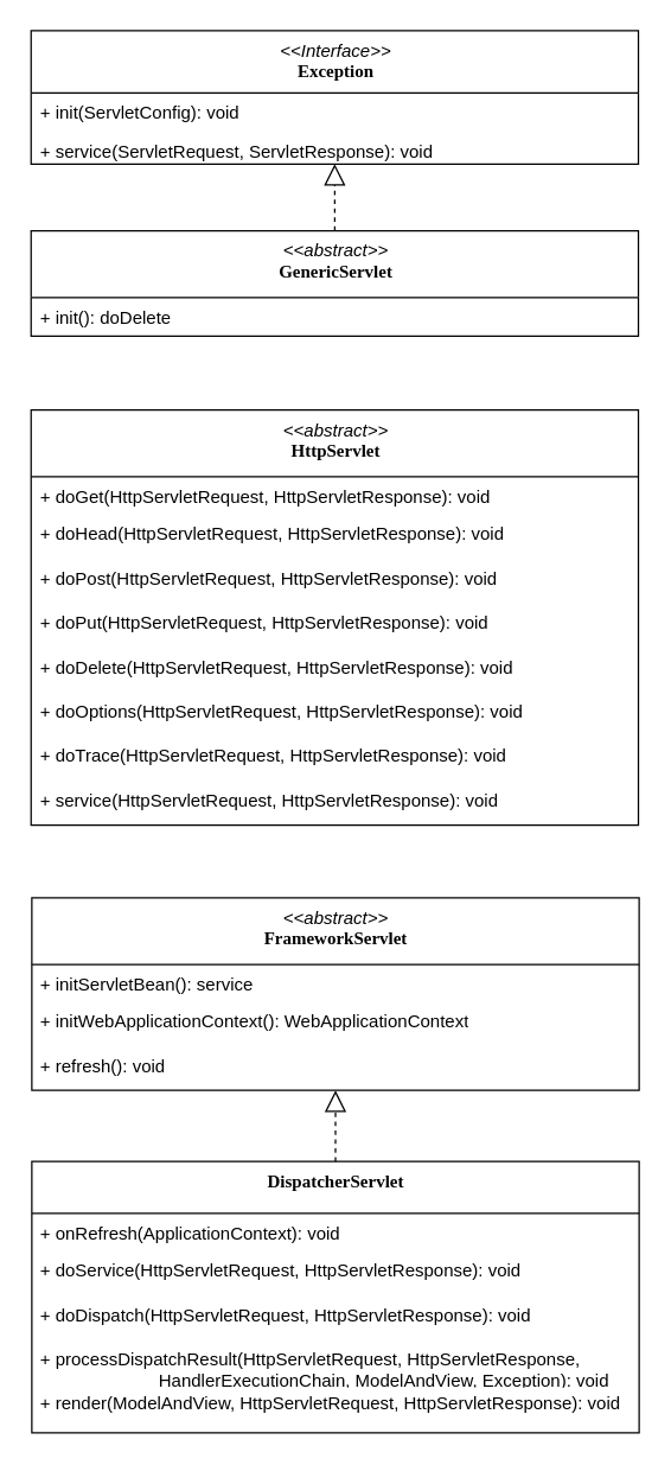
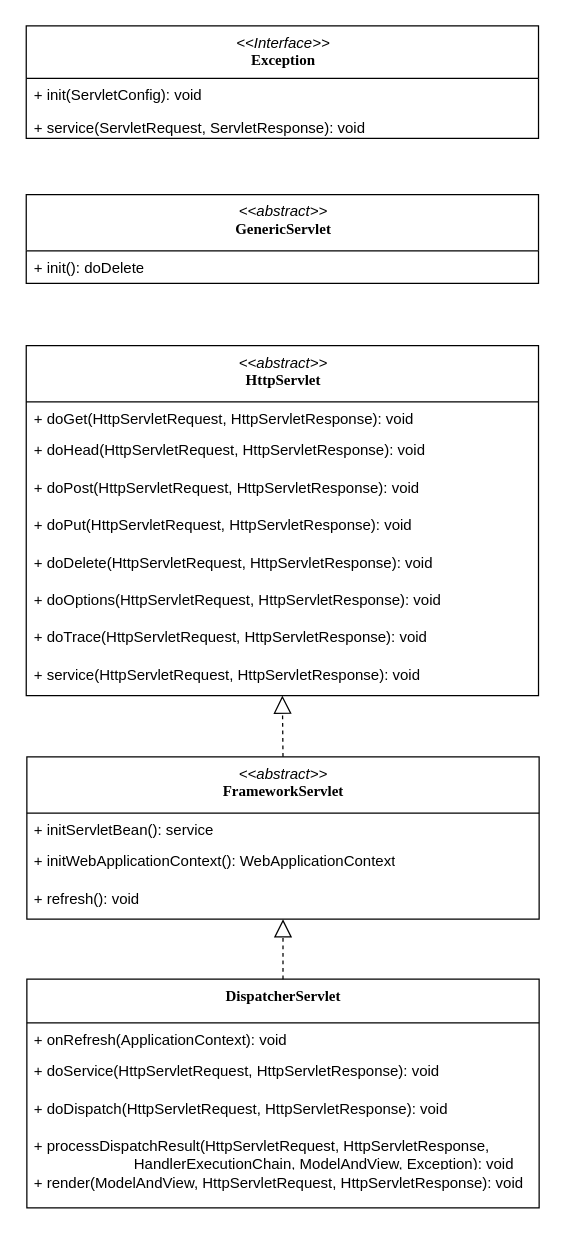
- <mxCell id="7" value="" style="endArrow=block;dashed=1;endFill=0;endSize=12;html=1;entryX=0.5;entryY=1;entryDx=0;entryDy=0;exitX=0.5;exitY=0;exitDx=0;exitDy=0;" edge="1" parent="1" source="5" target="2"><mxGeometry width="160" relative="1" as="geometry"><mxPoint x="258" y="234.5" as="sourcePoint" /><mxPoint x="438" y="227.5" as="targetPoint" /></mxGeometry></mxCell>
+ <mxCell id="21" value="" style="endArrow=block;dashed=1;endFill=0;endSize=12;html=1;exitX=0.5;exitY=0;exitDx=0;exitDy=0;entryX=0.5;entryY=1;entryDx=0;entryDy=0;" edge="1" parent="1" source="17" target="8"><mxGeometry width="160" relative="1" as="geometry"><mxPoint x="188" y="925" as="sourcePoint" /><mxPoint x="608" y="915" as="targetPoint" /></mxGeometry></mxCell>
